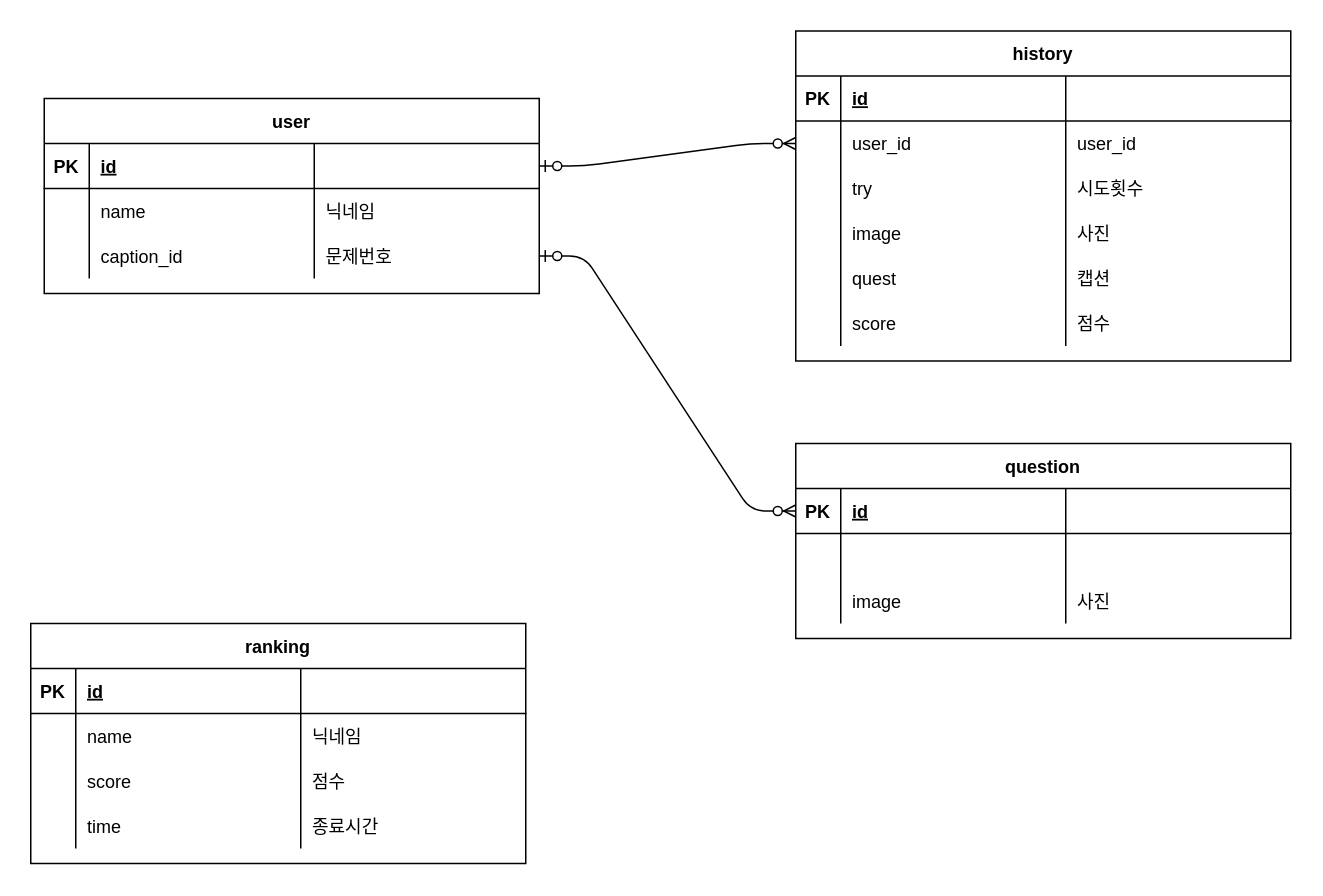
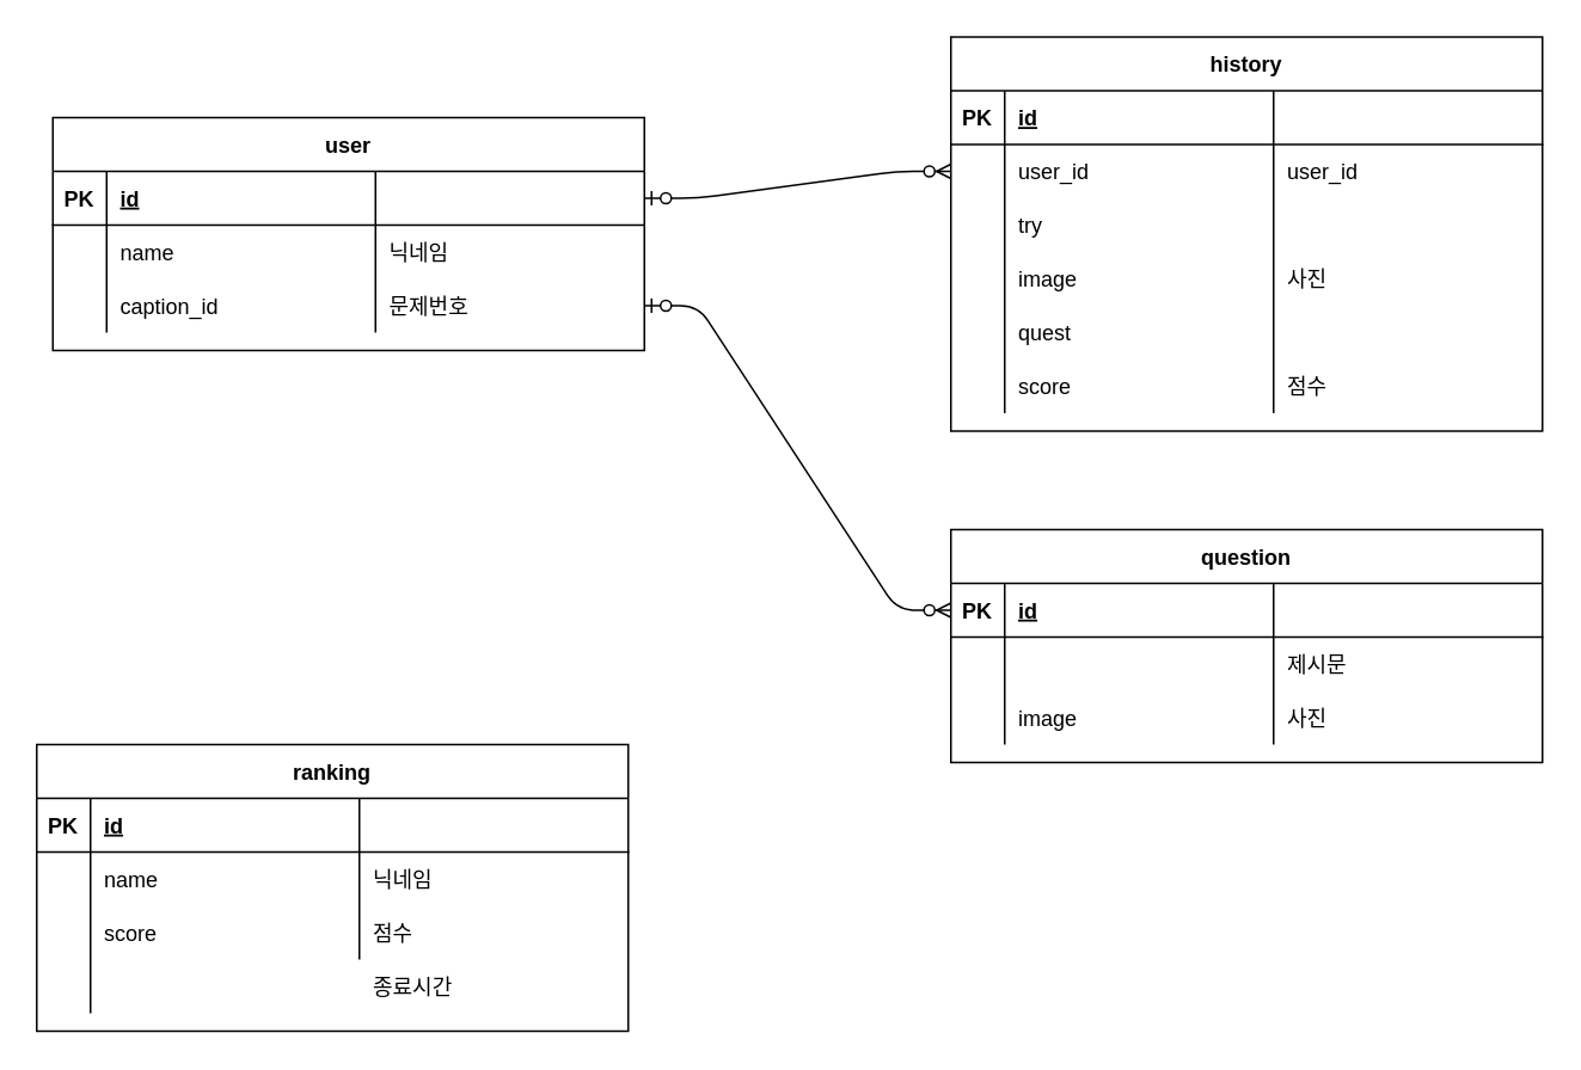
- <mxCell id="27" value="시도횟수" style="shape=partialRectangle;connectable=0;fillColor=none;top=0;left=0;bottom=0;right=0;align=left;spacingLeft=6;overflow=hidden;" vertex="1" parent="24"><mxGeometry x="180" width="150" height="30" as="geometry" /></mxCell>
- <mxCell id="35" value="캡션" style="shape=partialRectangle;connectable=0;fillColor=none;top=0;left=0;bottom=0;right=0;align=left;spacingLeft=6;overflow=hidden;" vertex="1" parent="32"><mxGeometry x="180" width="150" height="30" as="geometry" /></mxCell>
+ <mxCell id="66" value="제시문" style="shape=partialRectangle;connectable=0;fillColor=none;top=0;left=0;bottom=0;right=0;align=left;spacingLeft=6;overflow=hidden;" vertex="1" parent="63"><mxGeometry x="180" width="150" height="30" as="geometry" /></mxCell>
- <mxCell id="55" value="time" style="shape=partialRectangle;connectable=0;fillColor=none;top=0;left=0;bottom=0;right=0;align=left;spacingLeft=6;overflow=hidden;" vertex="1" parent="53"><mxGeometry x="30" width="150" height="30" as="geometry" /></mxCell>
